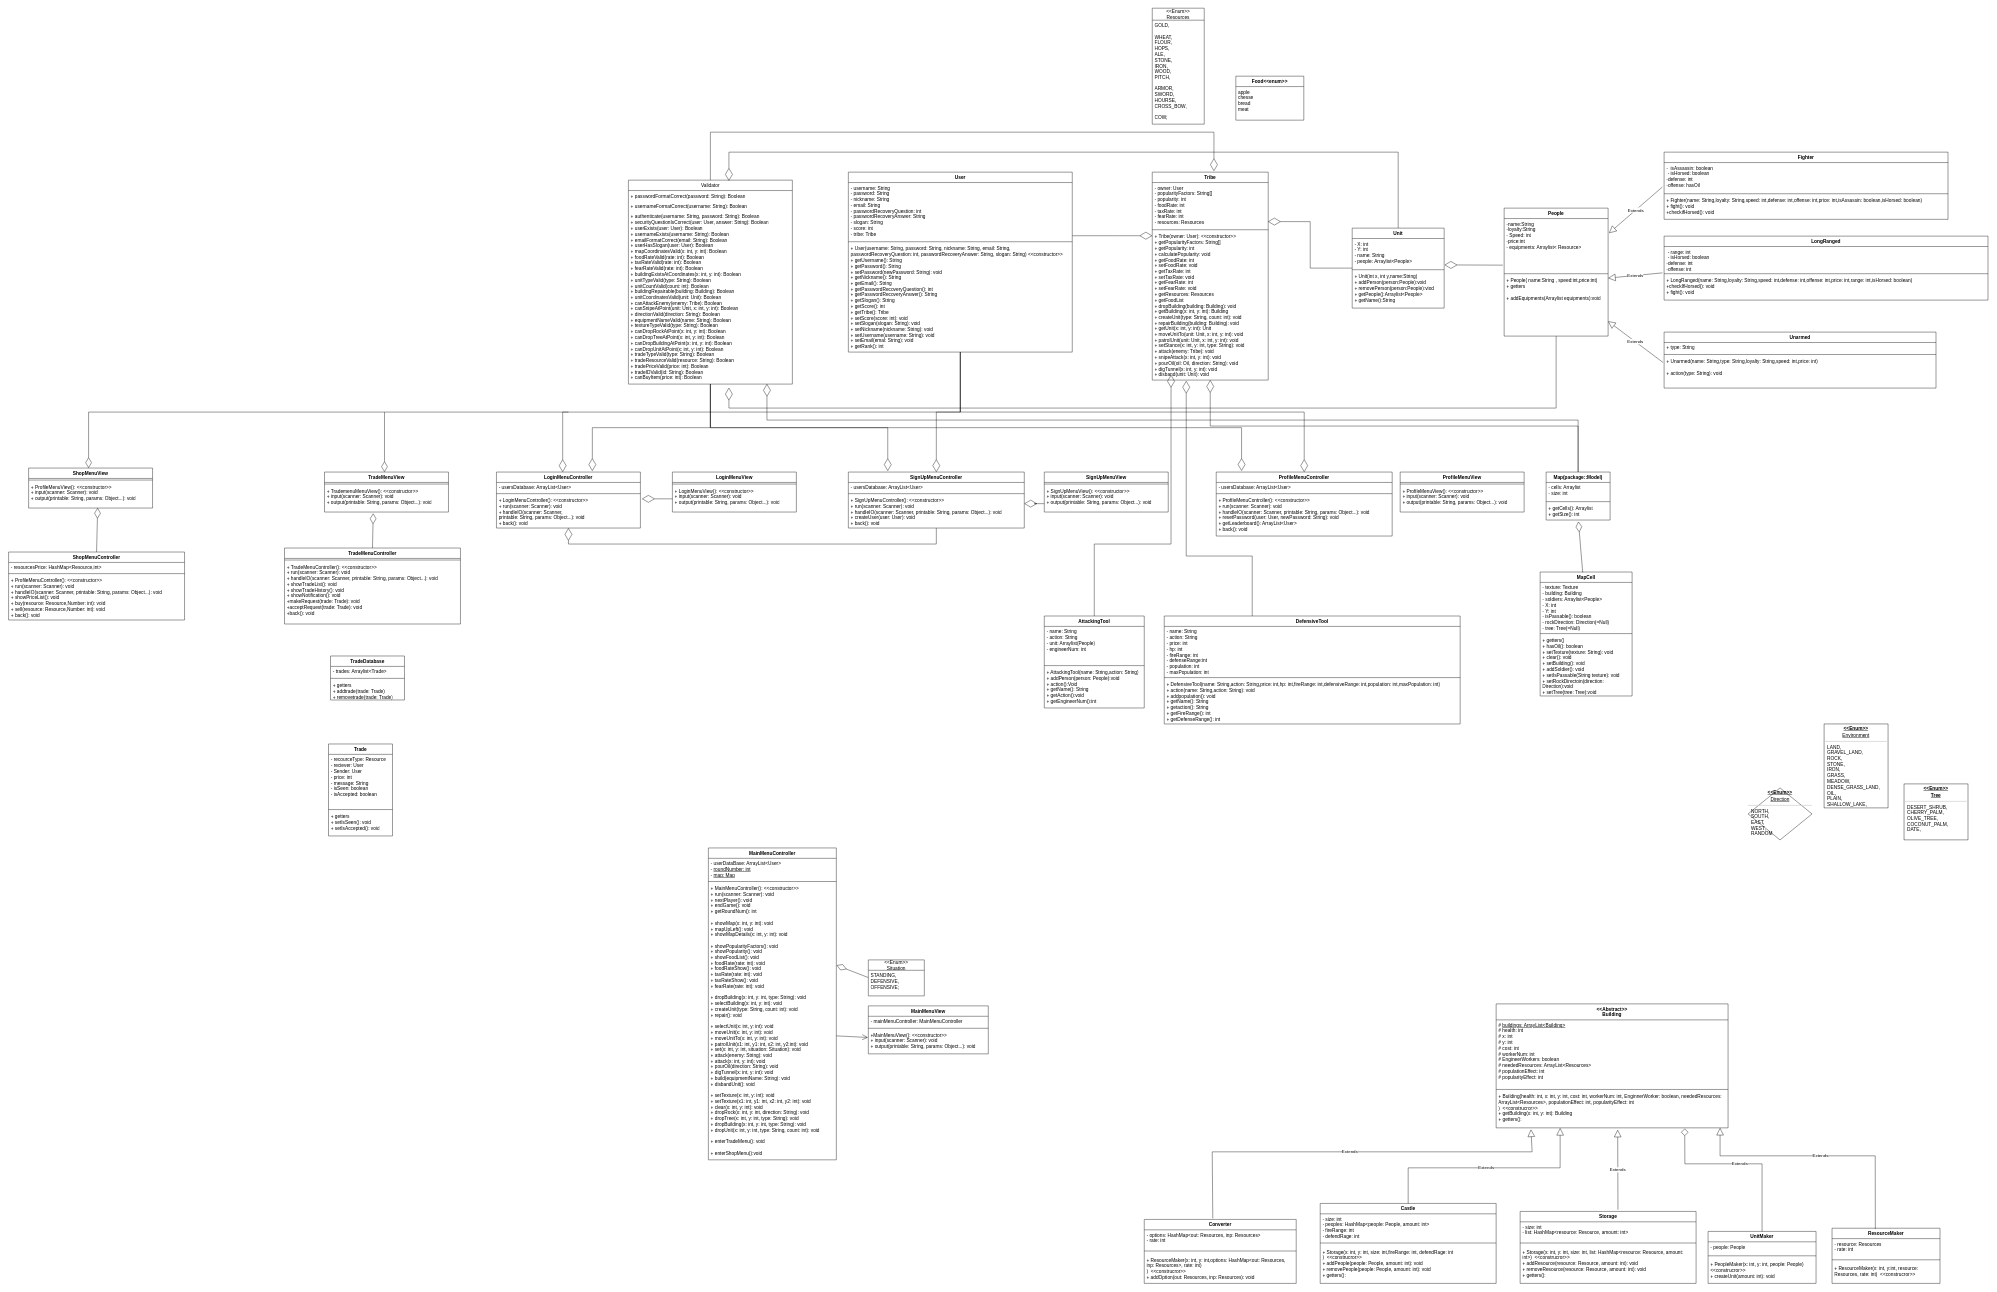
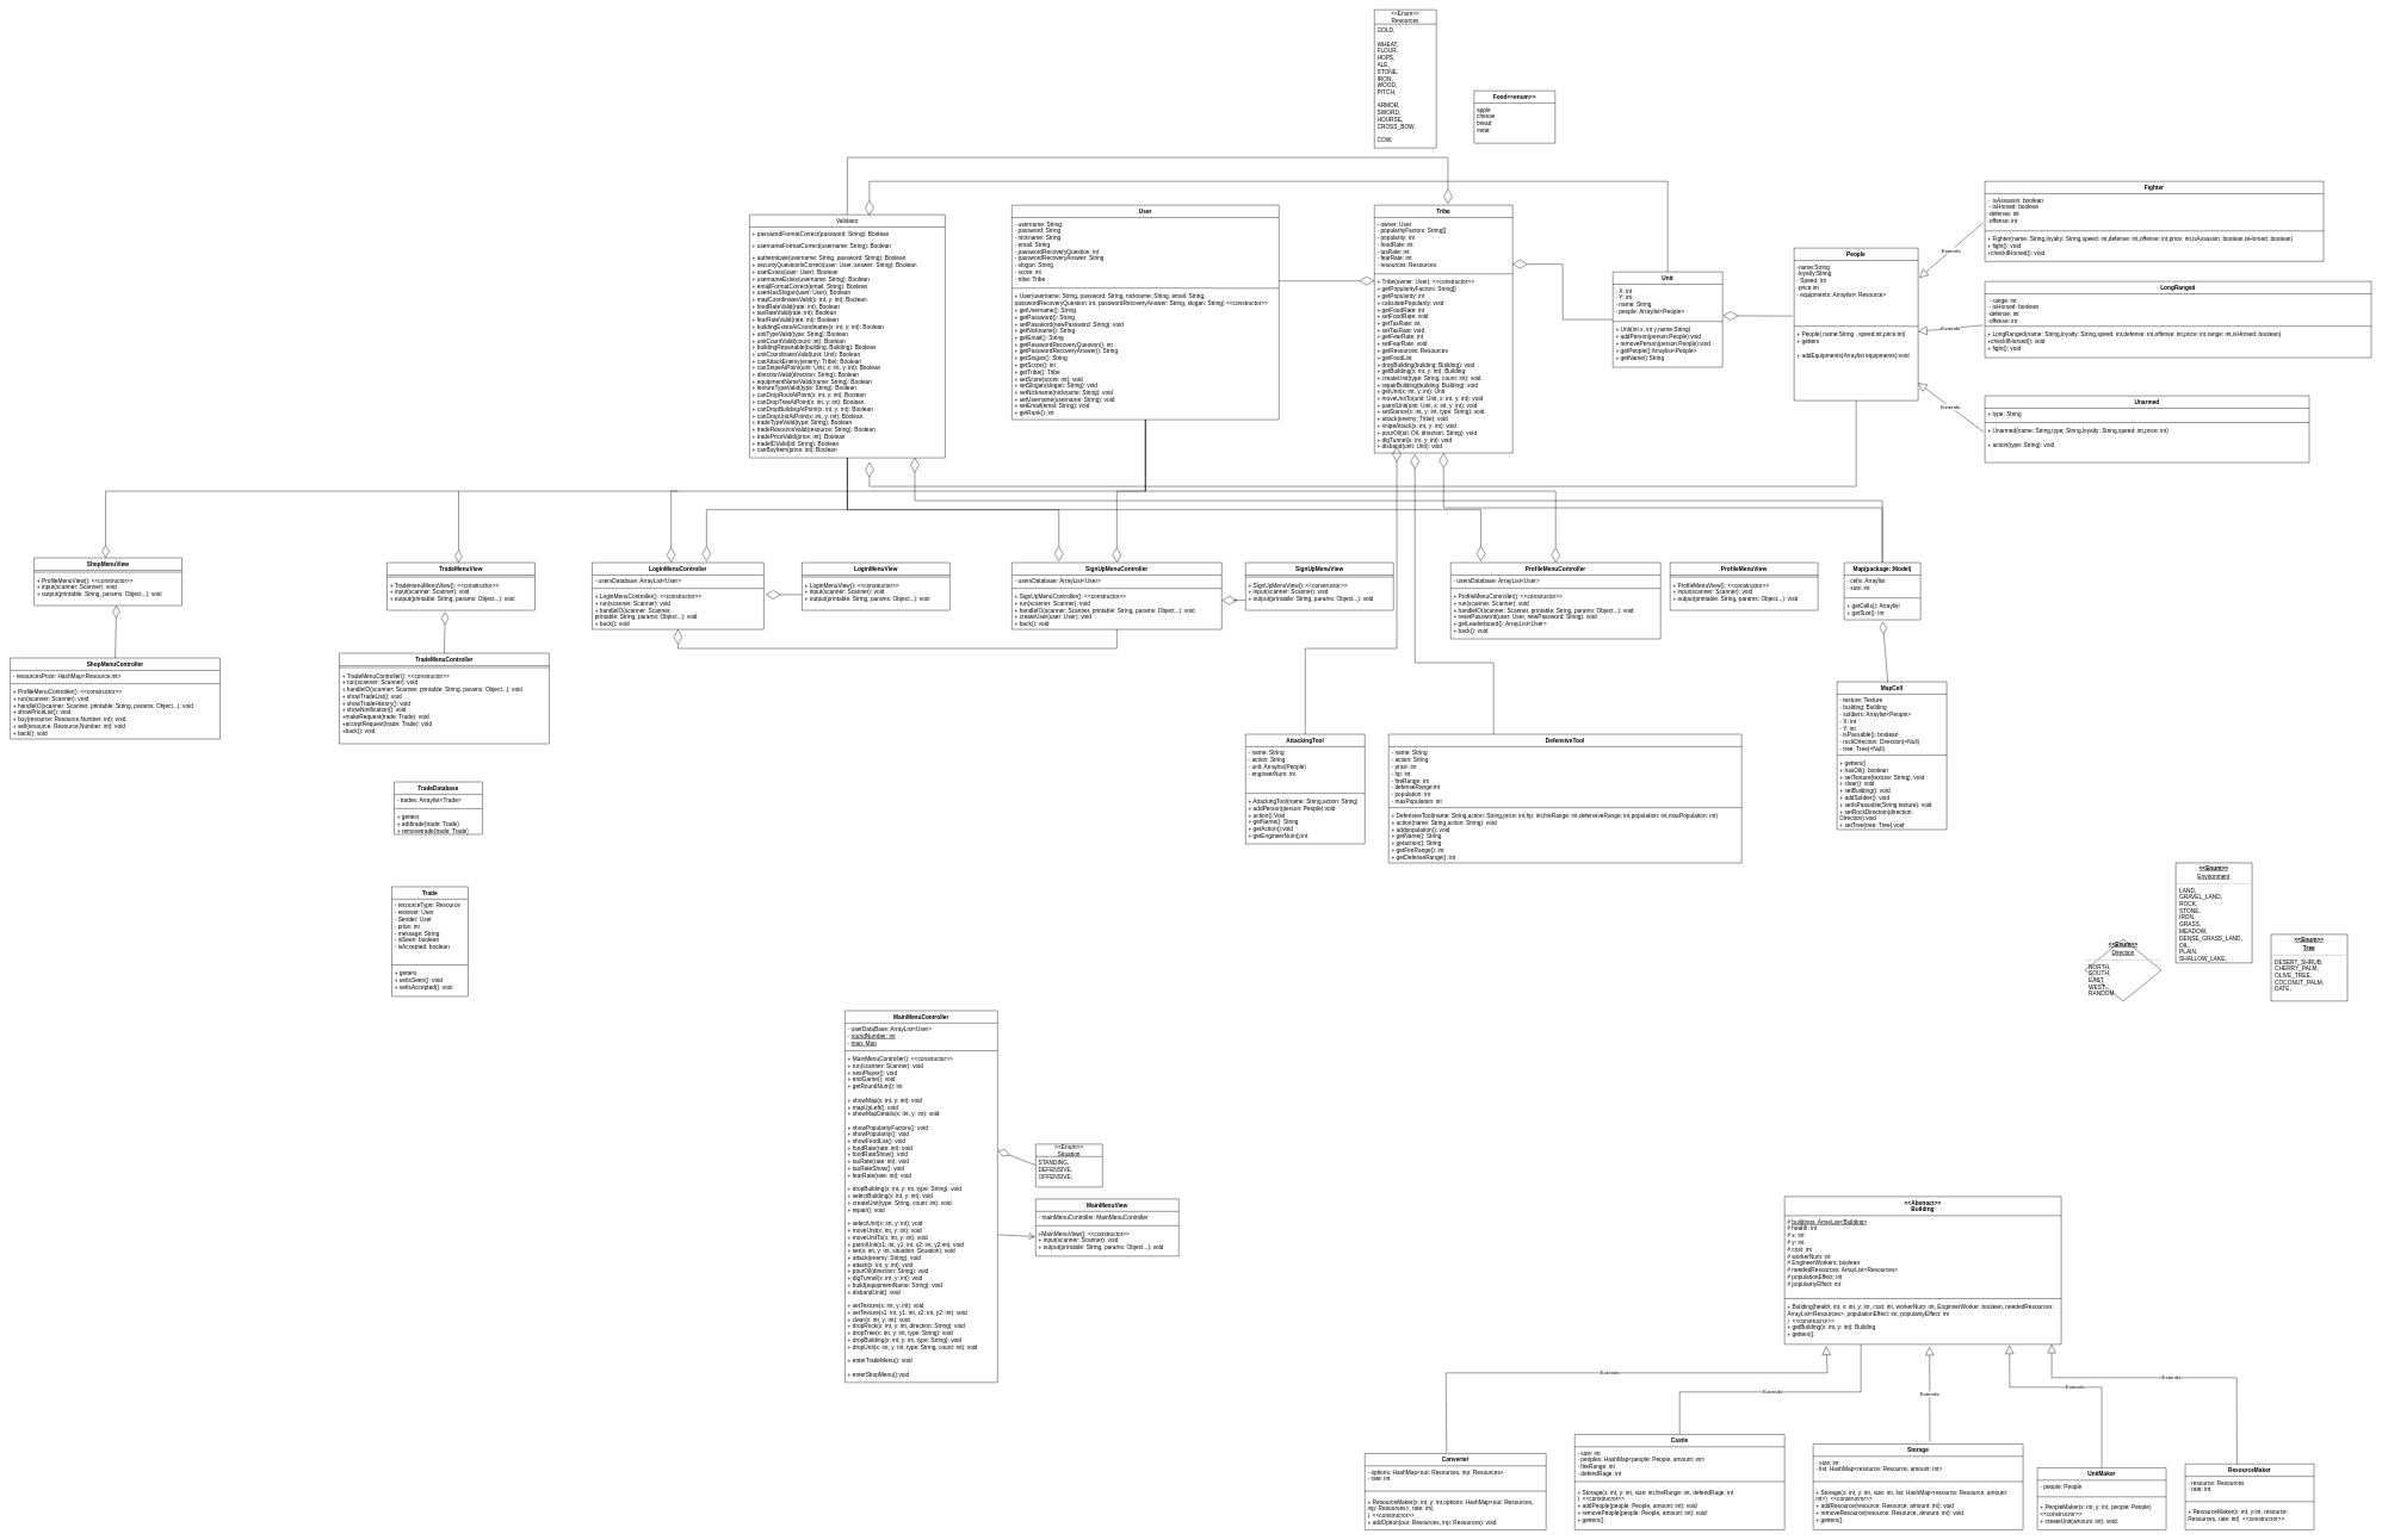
- <mxCell id="86" value="-&amp;nbsp; isAssassin: boolean&lt;br&gt;&amp;nbsp;- isHorsed: boolean&lt;br&gt;-defense: int&lt;br style=&quot;border-color: var(--border-color);&quot;&gt;-offense: hasOil" style="text;strokeColor=none;fillColor=none;align=left;verticalAlign=top;spacingLeft=4;spacingRight=4;overflow=hidden;rotatable=0;points=[[0,0.5],[1,0.5]];portConstraint=eastwest;whiteSpace=wrap;html=1;" parent="85" vertex="1"><mxGeometry y="26" width="710" height="74" as="geometry" /></mxCell>
+ <mxCell id="86" value="-&amp;nbsp; isAssassin: boolean&lt;br&gt;&amp;nbsp;- isHorsed: boolean&lt;br&gt;-defense: int&lt;br style=&quot;border-color: var(--border-color);&quot;&gt;-offense: int" style="text;strokeColor=none;fillColor=none;align=left;verticalAlign=top;spacingLeft=4;spacingRight=4;overflow=hidden;rotatable=0;points=[[0,0.5],[1,0.5]];portConstraint=eastwest;whiteSpace=wrap;html=1;" parent="85" vertex="1"><mxGeometry y="26" width="710" height="74" as="geometry" /></mxCell>
- <mxCell id="165" value="Extends" style="endArrow=block;endSize=16;endFill=0;html=1;rounded=0;entryX=0.276;entryY=1.004;entryDx=0;entryDy=0;entryPerimeter=0;exitX=0.5;exitY=0;exitDx=0;exitDy=0;" edge="1" parent="1" source="159" target="141"><mxGeometry width="160" relative="1" as="geometry"><mxPoint x="3420" y="3010" as="sourcePoint" /><mxPoint x="3580" y="3010" as="targetPoint" /><Array as="points"><mxPoint x="3520" y="2920" /><mxPoint x="3900" y="2920" /></Array></mxGeometry></mxCell>
+ <mxCell id="165" value="Extends" style="endArrow=none;endSize=16;endFill=0;html=1;rounded=0;entryX=0.276;entryY=1.004;entryDx=0;entryDy=0;entryPerimeter=0;exitX=0.5;exitY=0;exitDx=0;exitDy=0;" edge="1" parent="1" source="159" target="141"><mxGeometry width="160" relative="1" as="geometry"><mxPoint x="3420" y="3010" as="sourcePoint" /><mxPoint x="3580" y="3010" as="targetPoint" /><Array as="points"><mxPoint x="3520" y="2920" /><mxPoint x="3900" y="2920" /></Array></mxGeometry></mxCell>
- <mxCell id="146" value="Extends" style="endArrow=diamond;endSize=16;endFill=0;html=1;rounded=0;exitX=0.5;exitY=0;exitDx=0;exitDy=0;entryX=0.813;entryY=1.02;entryDx=0;entryDy=0;entryPerimeter=0;" edge="1" parent="1" source="142" target="141"><mxGeometry width="160" relative="1" as="geometry"><mxPoint x="4310" y="2810" as="sourcePoint" /><mxPoint x="4470" y="2810" as="targetPoint" /><Array as="points"><mxPoint x="4405" y="2910" /><mxPoint x="4212" y="2910" /></Array></mxGeometry></mxCell>
+ <mxCell id="146" value="Extends" style="endArrow=block;endSize=16;endFill=0;html=1;rounded=0;exitX=0.5;exitY=0;exitDx=0;exitDy=0;entryX=0.813;entryY=1.02;entryDx=0;entryDy=0;entryPerimeter=0;" edge="1" parent="1" source="142" target="141"><mxGeometry width="160" relative="1" as="geometry"><mxPoint x="4310" y="2810" as="sourcePoint" /><mxPoint x="4470" y="2810" as="targetPoint" /><Array as="points"><mxPoint x="4405" y="2910" /><mxPoint x="4212" y="2910" /></Array></mxGeometry></mxCell>
